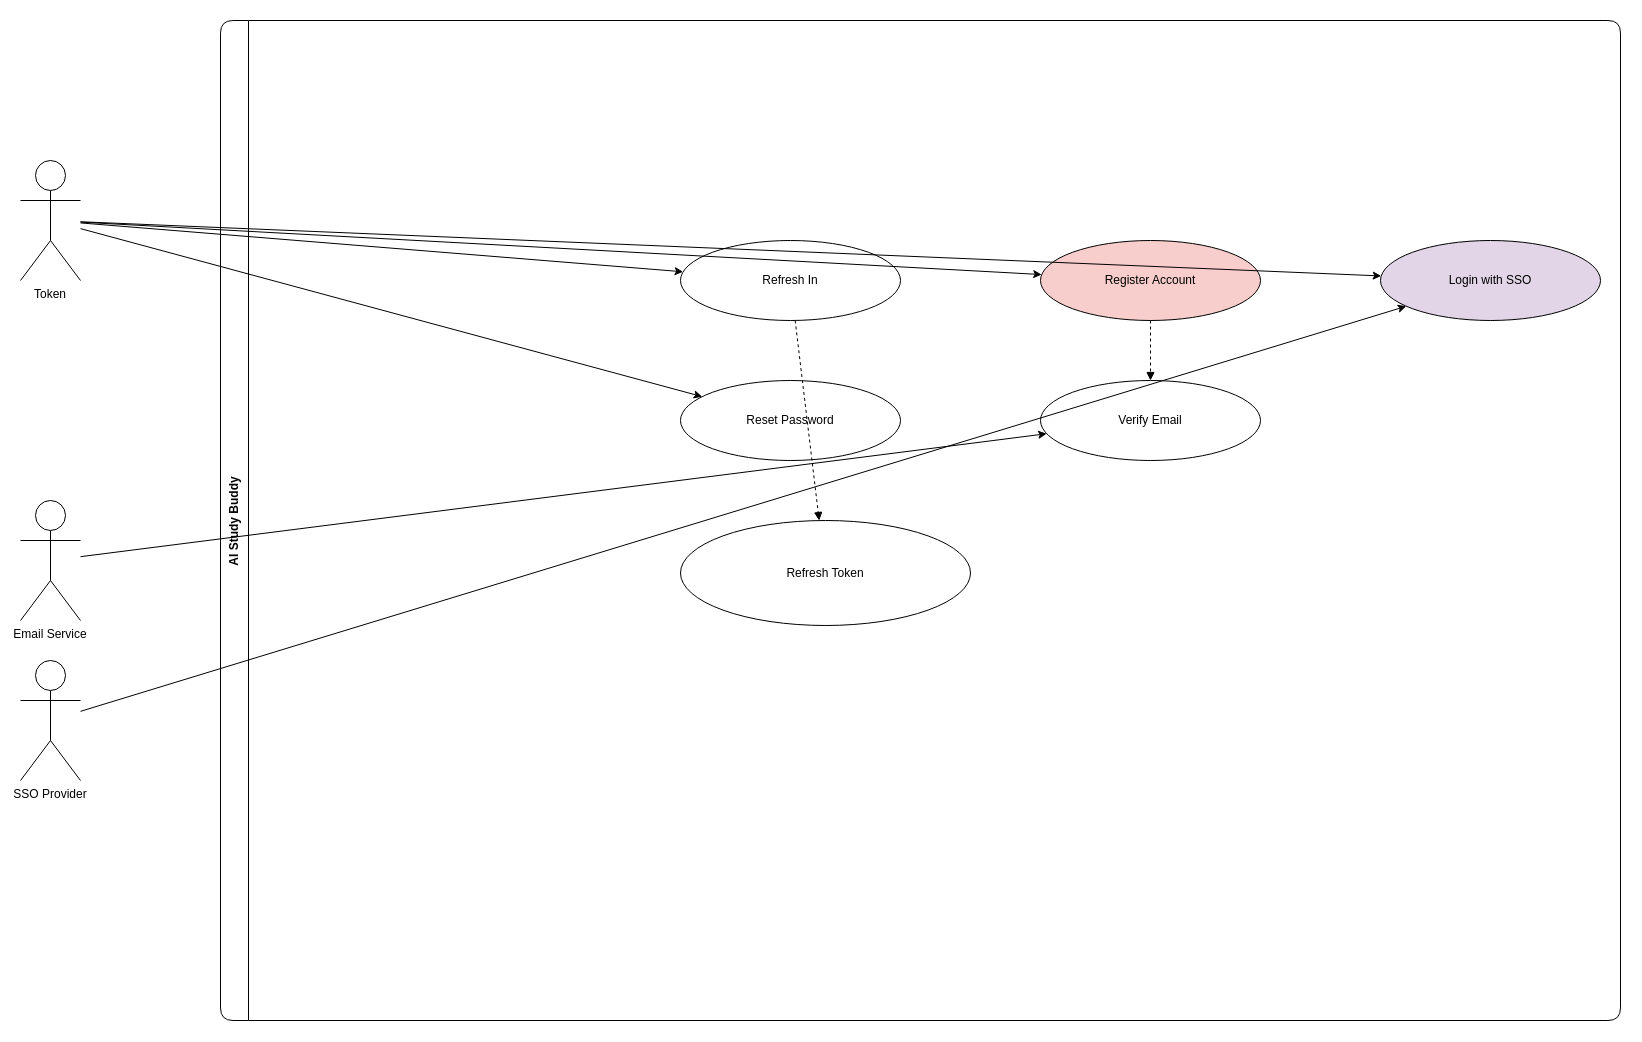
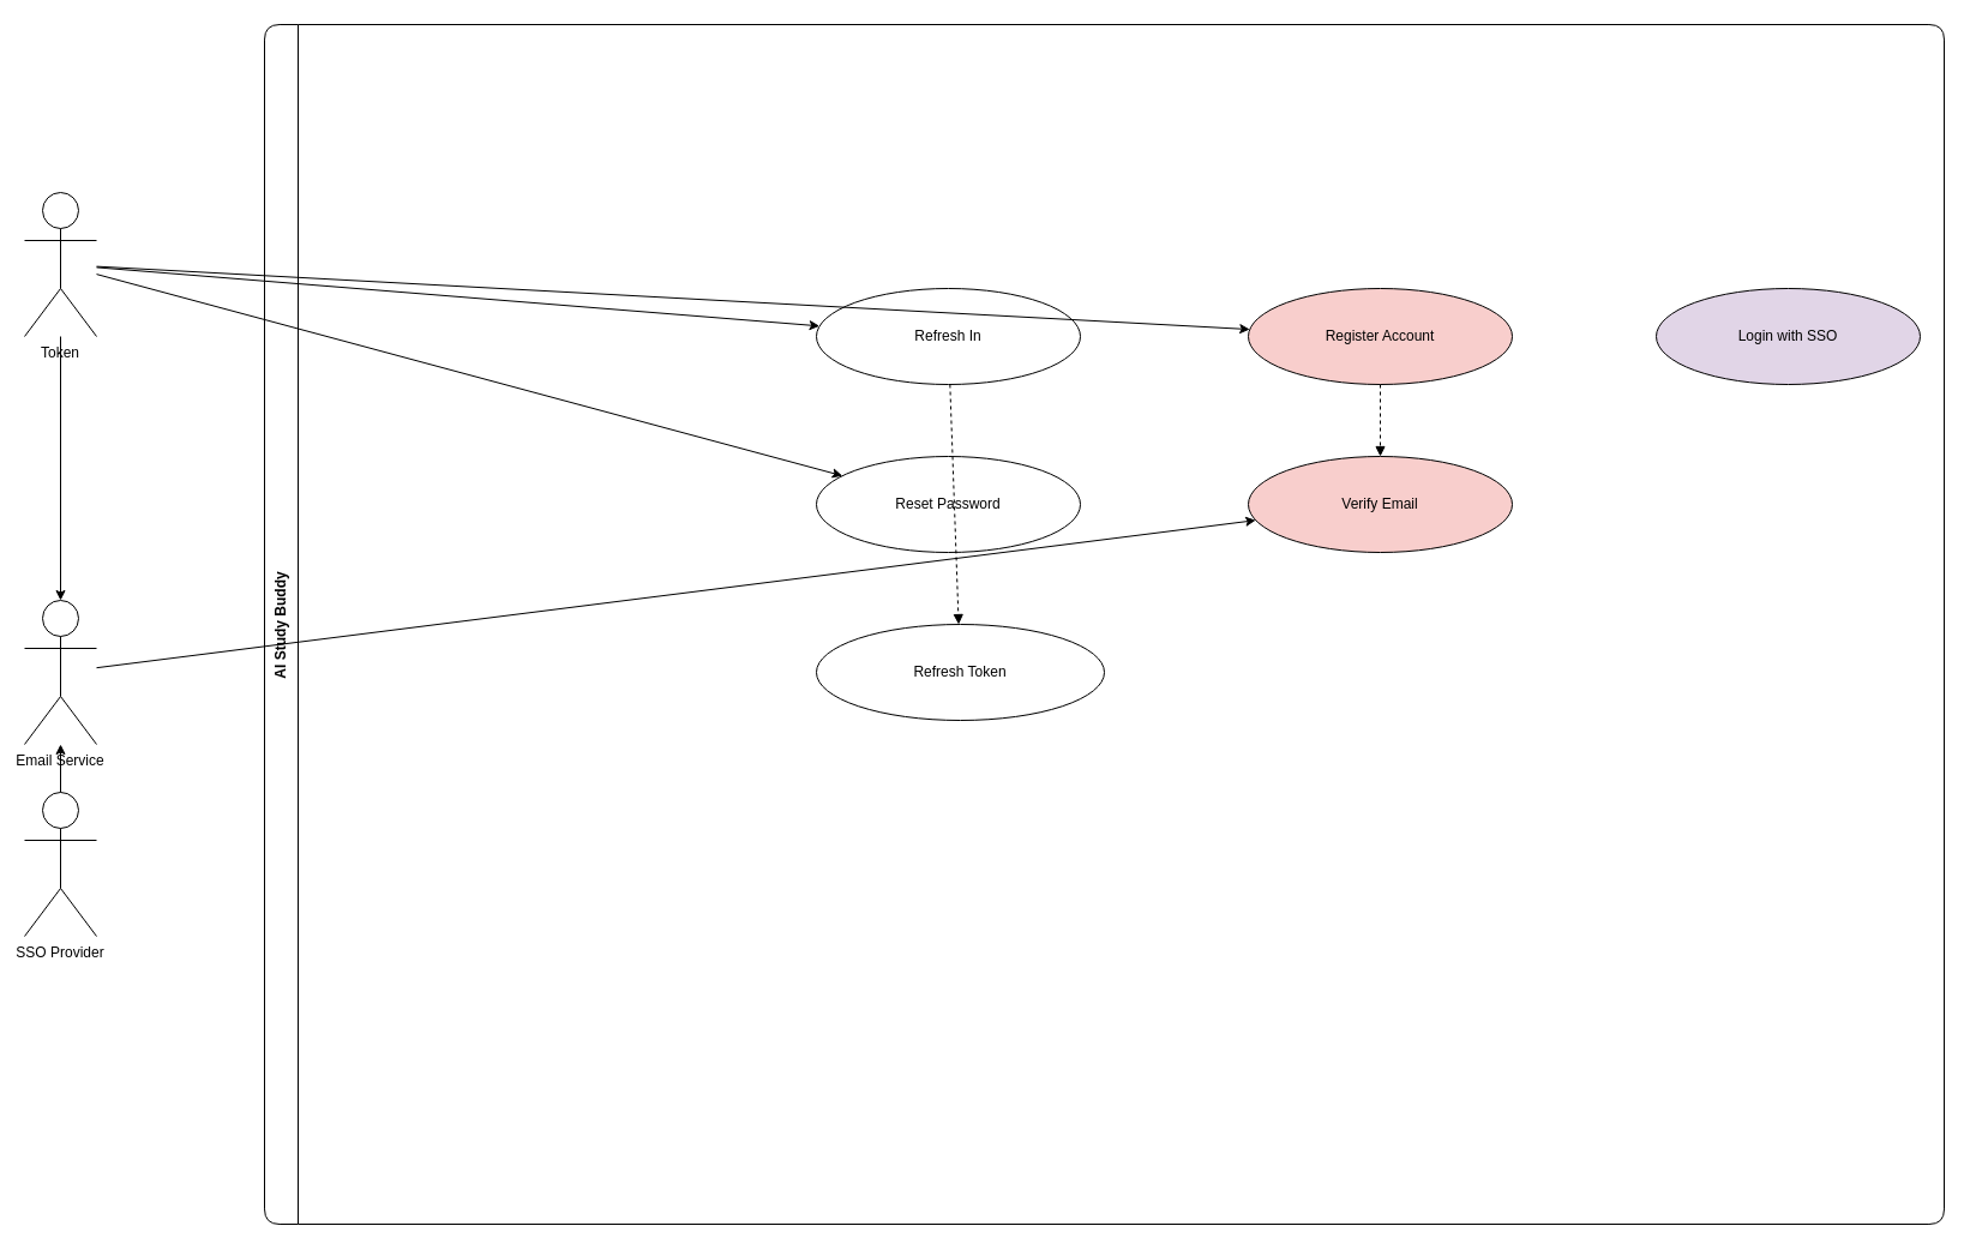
- <mxCell id="15" value="" style="endArrow=classic;" edge="1" parent="1" source="3" target="11"><mxGeometry relative="1" as="geometry" /></mxCell>
+ <mxCell id="15" value="" style="endArrow=classic;" edge="1" parent="1" source="3" target="4"><mxGeometry relative="1" as="geometry" /></mxCell>
- <mxCell id="8" value="Verify Email" style="ellipse;whiteSpace=wrap;html=1;" vertex="1" parent="2"><mxGeometry x="820" y="360" width="220" height="80" as="geometry" /></mxCell>
+ <mxCell id="8" value="Verify Email" style="ellipse;whiteSpace=wrap;html=1;fillColor=#f8cecc;" vertex="1" parent="2"><mxGeometry x="820" y="360" width="220" height="80" as="geometry" /></mxCell>
- <mxCell id="10" value="Refresh Token" style="ellipse;whiteSpace=wrap;html=1;" vertex="1" parent="2"><mxGeometry x="460" y="500" width="290" height="105" as="geometry" /></mxCell>
+ <mxCell id="10" value="Refresh Token" style="ellipse;whiteSpace=wrap;html=1;" vertex="1" parent="2"><mxGeometry x="460" y="500" width="240" height="80" as="geometry" /></mxCell>
- <mxCell id="19" value="" style="endArrow=classic;" edge="1" parent="1" source="5" target="11"><mxGeometry relative="1" as="geometry" /></mxCell>
+ <mxCell id="19" value="" style="endArrow=classic;" edge="1" parent="1" source="5" target="4"><mxGeometry relative="1" as="geometry" /></mxCell>
